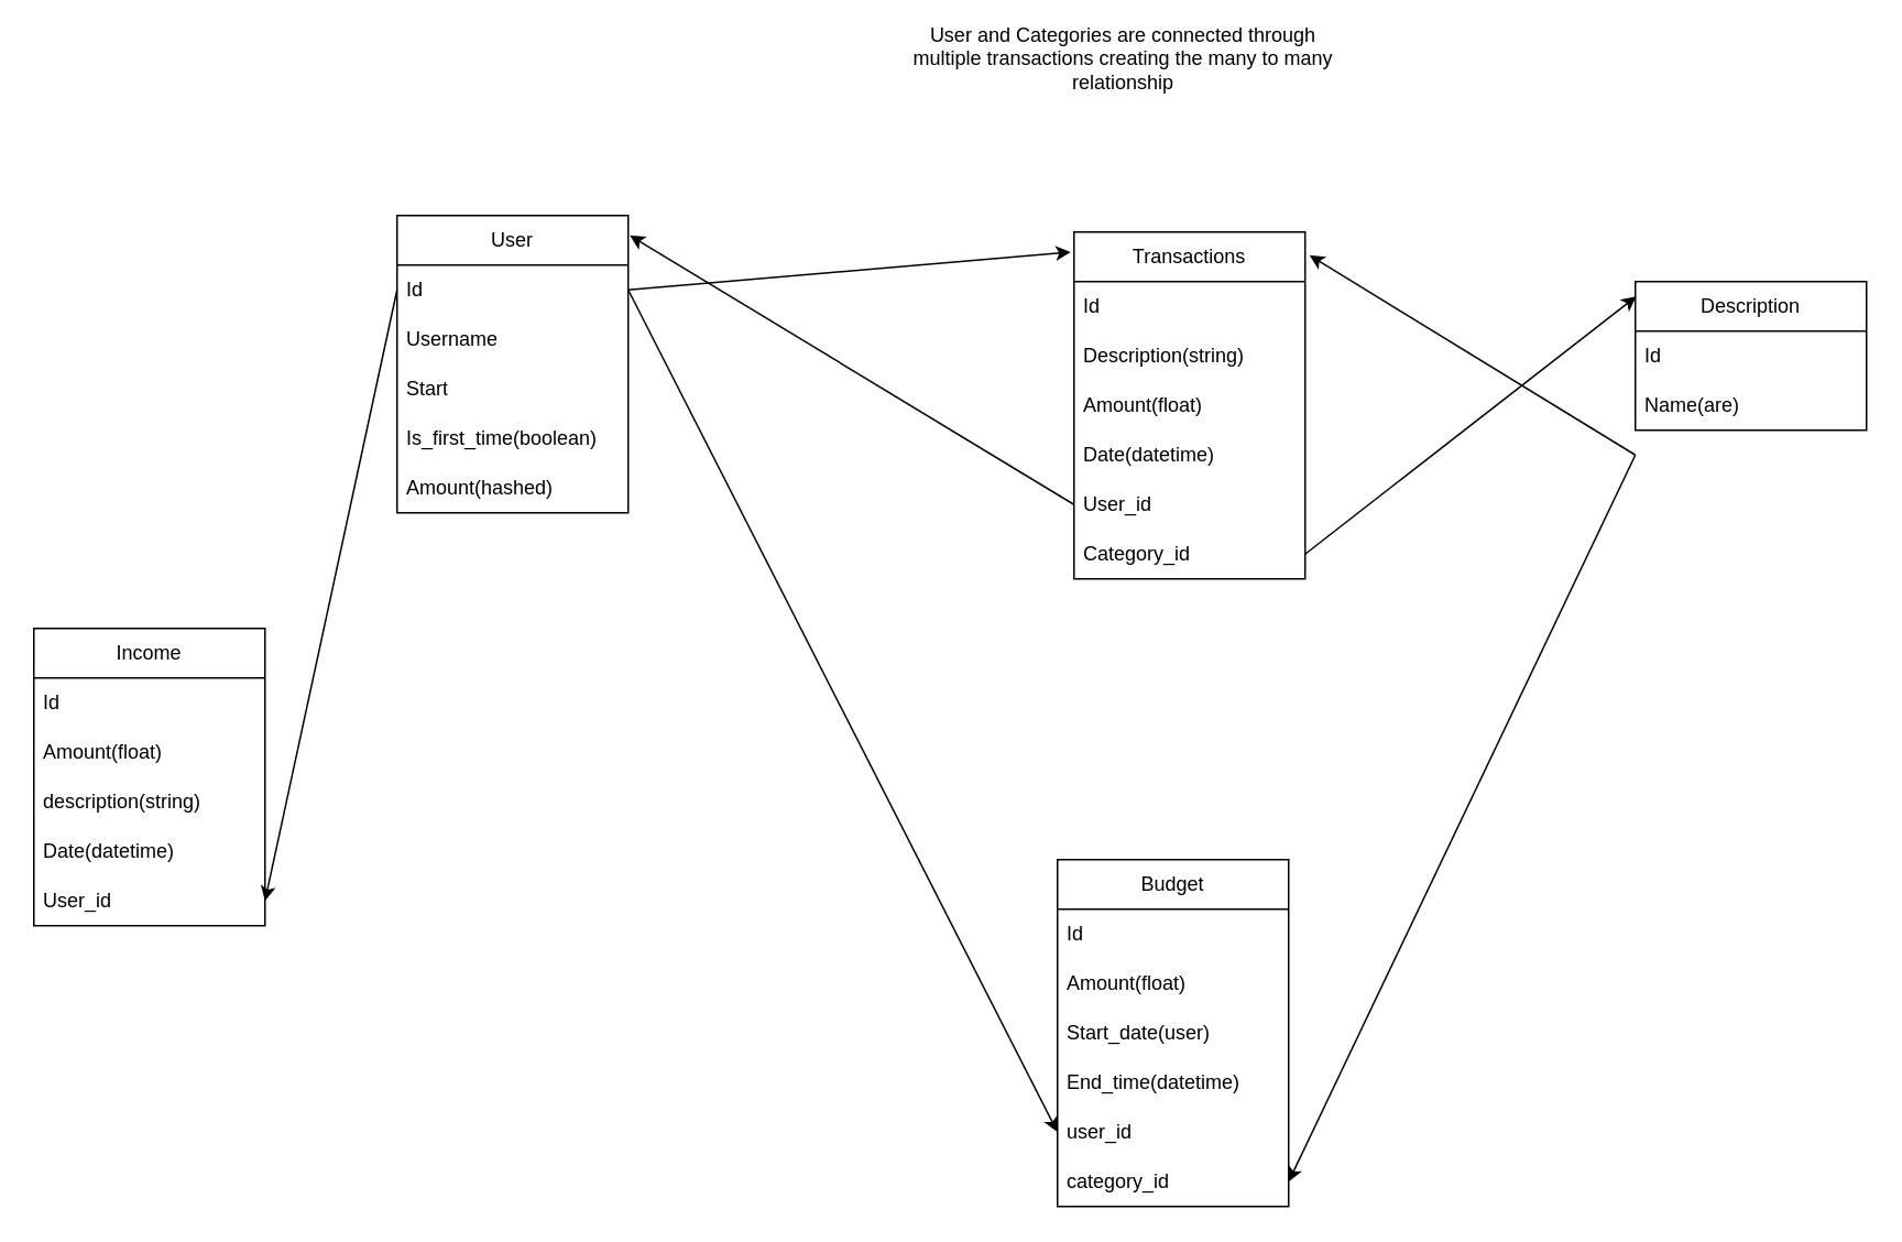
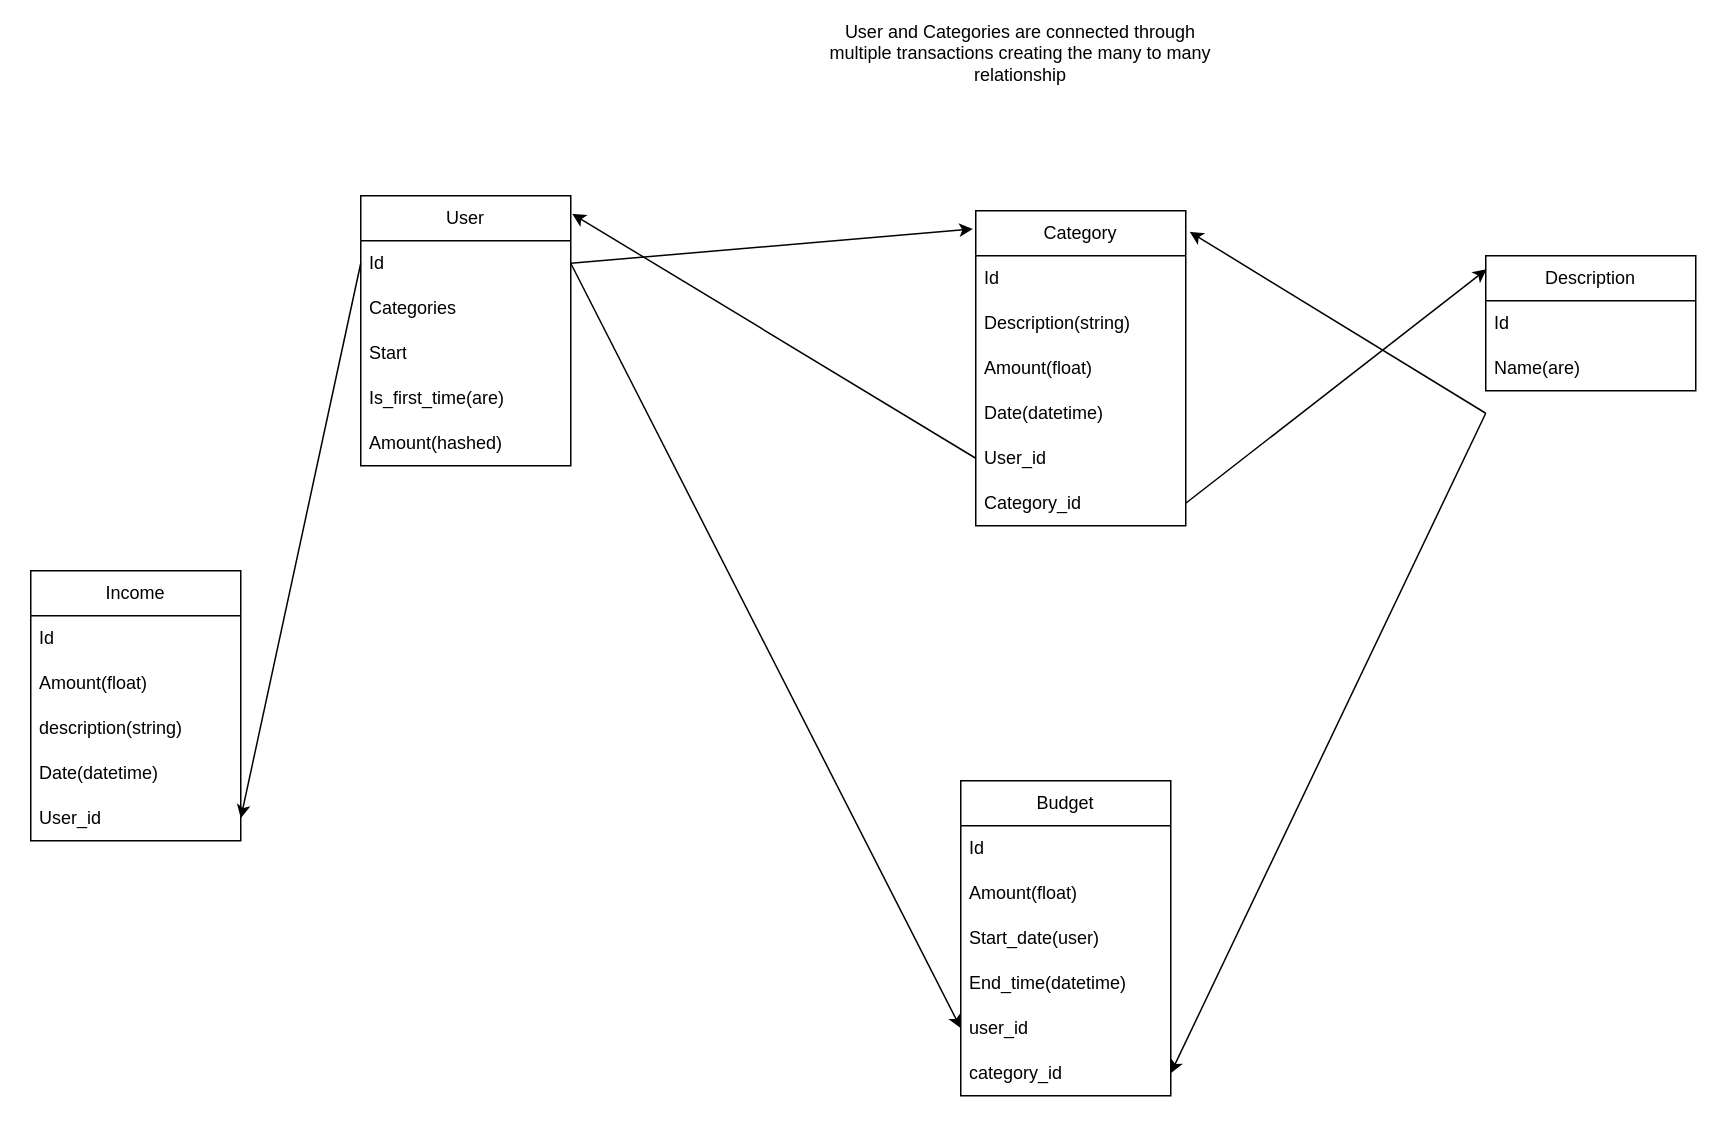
- <mxCell id="18" value="Transactions" style="swimlane;fontStyle=0;childLayout=stackLayout;horizontal=1;startSize=30;horizontalStack=0;resizeParent=1;resizeParentMax=0;resizeLast=0;collapsible=1;marginBottom=0;whiteSpace=wrap;html=1;" parent="1" vertex="1"><mxGeometry x="650" y="140" width="140" height="210" as="geometry" /></mxCell>
+ <mxCell id="18" value="Category" style="swimlane;fontStyle=0;childLayout=stackLayout;horizontal=1;startSize=30;horizontalStack=0;resizeParent=1;resizeParentMax=0;resizeLast=0;collapsible=1;marginBottom=0;whiteSpace=wrap;html=1;" parent="1" vertex="1"><mxGeometry x="650" y="140" width="140" height="210" as="geometry" /></mxCell>
- <mxCell id="4" value="Username" style="text;strokeColor=none;fillColor=none;align=left;verticalAlign=middle;spacingLeft=4;spacingRight=4;overflow=hidden;points=[[0,0.5],[1,0.5]];portConstraint=eastwest;rotatable=0;whiteSpace=wrap;html=1;" parent="2" vertex="1"><mxGeometry y="60" width="140" height="30" as="geometry" /></mxCell>
+ <mxCell id="4" value="Categories" style="text;strokeColor=none;fillColor=none;align=left;verticalAlign=middle;spacingLeft=4;spacingRight=4;overflow=hidden;points=[[0,0.5],[1,0.5]];portConstraint=eastwest;rotatable=0;whiteSpace=wrap;html=1;" parent="2" vertex="1"><mxGeometry y="60" width="140" height="30" as="geometry" /></mxCell>
- <mxCell id="6" value="Is_first_time(boolean)" style="text;strokeColor=none;fillColor=none;align=left;verticalAlign=middle;spacingLeft=4;spacingRight=4;overflow=hidden;points=[[0,0.5],[1,0.5]];portConstraint=eastwest;rotatable=0;whiteSpace=wrap;html=1;" parent="2" vertex="1"><mxGeometry y="120" width="140" height="30" as="geometry" /></mxCell>
+ <mxCell id="6" value="Is_first_time(are)" style="text;strokeColor=none;fillColor=none;align=left;verticalAlign=middle;spacingLeft=4;spacingRight=4;overflow=hidden;points=[[0,0.5],[1,0.5]];portConstraint=eastwest;rotatable=0;whiteSpace=wrap;html=1;" parent="2" vertex="1"><mxGeometry y="120" width="140" height="30" as="geometry" /></mxCell>
